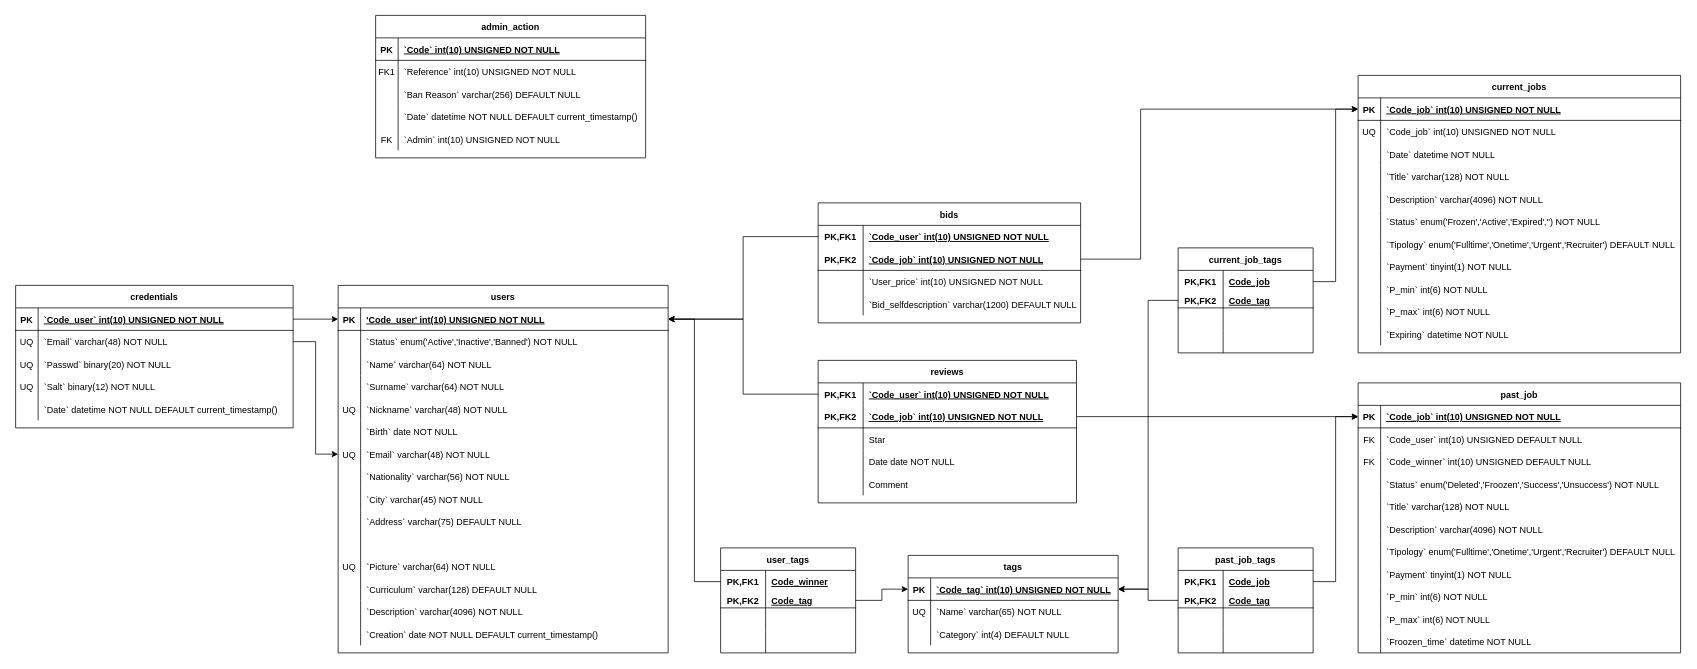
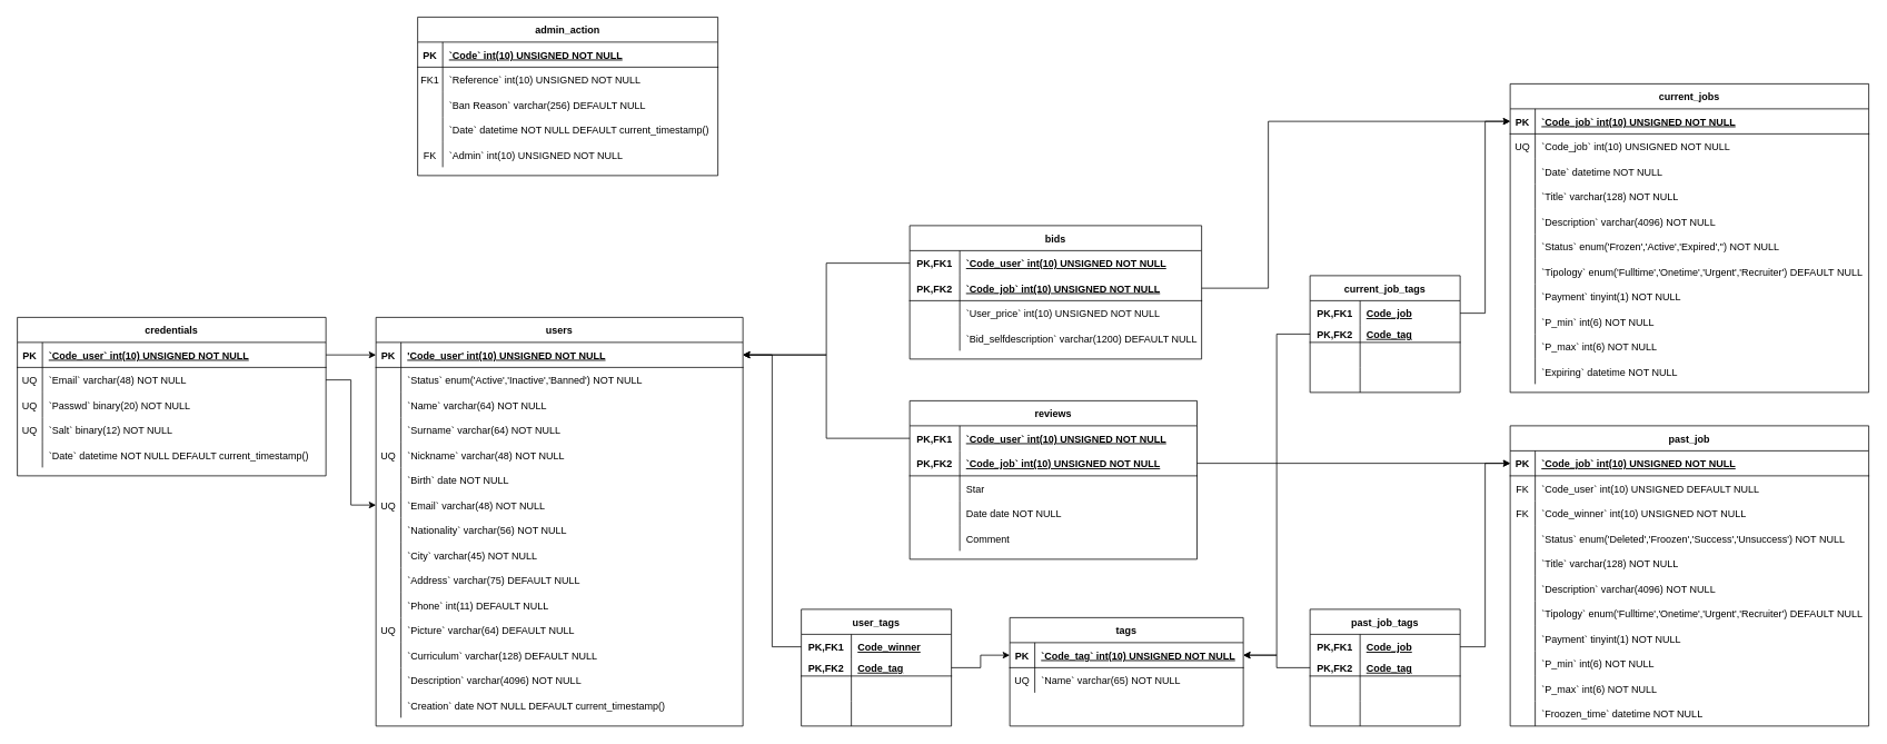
- <mxCell id="203" value="`Code_winner` int(10) UNSIGNED DEFAULT NULL" style="shape=partialRectangle;connectable=0;fillColor=none;top=0;left=0;bottom=0;right=0;align=left;spacingLeft=6;overflow=hidden;" vertex="1" parent="201"><mxGeometry x="30" width="400" height="30" as="geometry"><mxRectangle width="400" height="30" as="alternateBounds" /></mxGeometry></mxCell>
+ <mxCell id="203" value="`Code_winner` int(10) UNSIGNED NOT NULL" style="shape=partialRectangle;connectable=0;fillColor=none;top=0;left=0;bottom=0;right=0;align=left;spacingLeft=6;overflow=hidden;" vertex="1" parent="201"><mxGeometry x="30" width="400" height="30" as="geometry"><mxRectangle width="400" height="30" as="alternateBounds" /></mxGeometry></mxCell>
+ <mxCell id="117" value="`Phone` int(11) DEFAULT NULL" style="shape=partialRectangle;connectable=0;fillColor=none;top=0;left=0;bottom=0;right=0;align=left;spacingLeft=6;overflow=hidden;" vertex="1" parent="115"><mxGeometry x="30" width="410" height="30" as="geometry"><mxRectangle width="410" height="30" as="alternateBounds" /></mxGeometry></mxCell>
- <mxCell id="120" value="`Picture` varchar(64) NOT NULL" style="shape=partialRectangle;connectable=0;fillColor=none;top=0;left=0;bottom=0;right=0;align=left;spacingLeft=6;overflow=hidden;" vertex="1" parent="118"><mxGeometry x="30" width="410" height="30" as="geometry"><mxRectangle width="410" height="30" as="alternateBounds" /></mxGeometry></mxCell>
+ <mxCell id="120" value="`Picture` varchar(64) DEFAULT NULL" style="shape=partialRectangle;connectable=0;fillColor=none;top=0;left=0;bottom=0;right=0;align=left;spacingLeft=6;overflow=hidden;" vertex="1" parent="118"><mxGeometry x="30" width="410" height="30" as="geometry"><mxRectangle width="410" height="30" as="alternateBounds" /></mxGeometry></mxCell>
- <mxCell id="27" value="`Category` int(4) DEFAULT NULL" style="shape=partialRectangle;overflow=hidden;connectable=0;fillColor=none;top=0;left=0;bottom=0;right=0;align=left;spacingLeft=6;" vertex="1" parent="25"><mxGeometry x="30" width="250" height="30" as="geometry"><mxRectangle width="250" height="30" as="alternateBounds" /></mxGeometry></mxCell>
